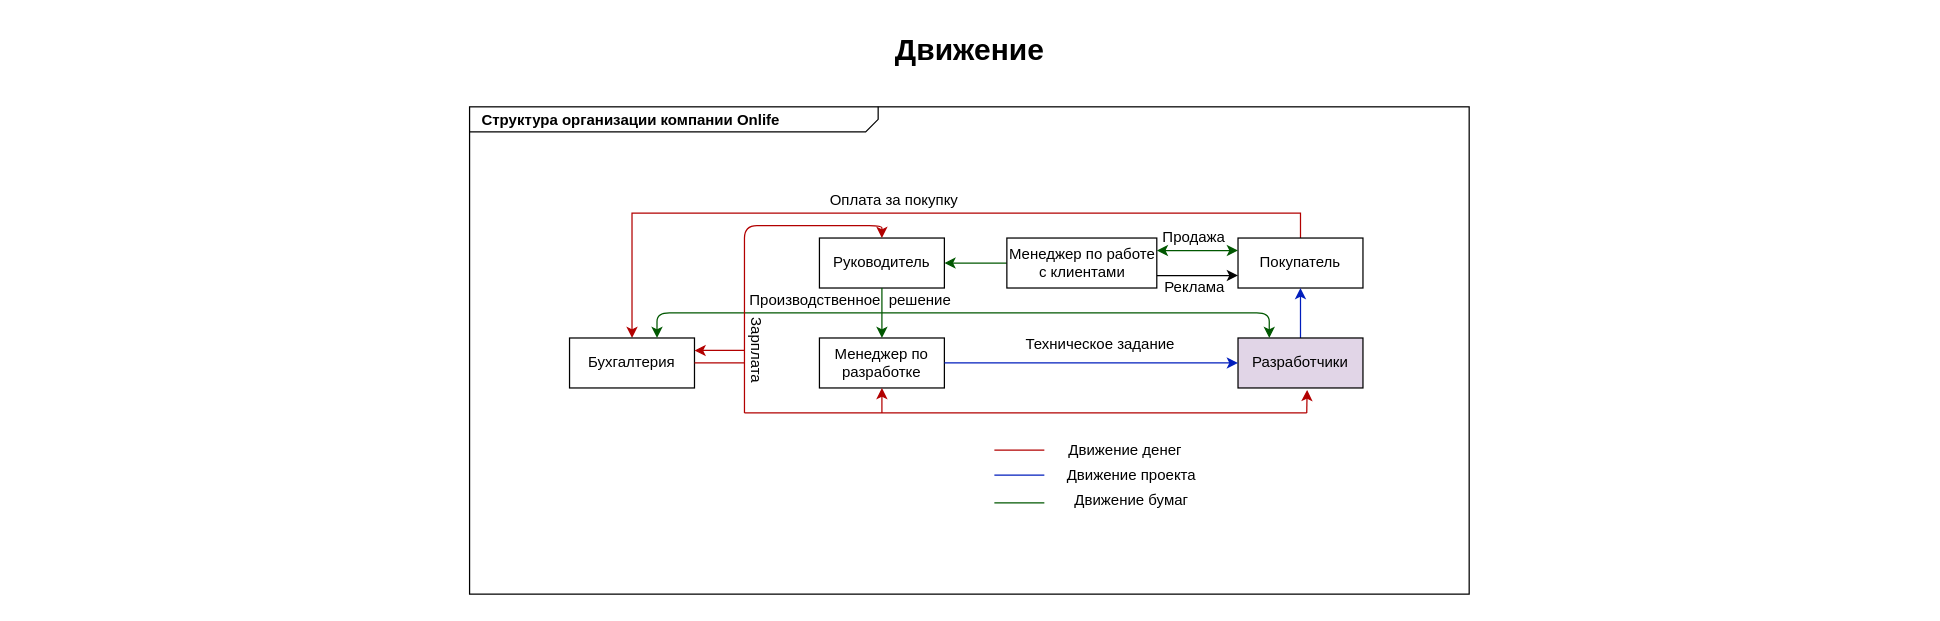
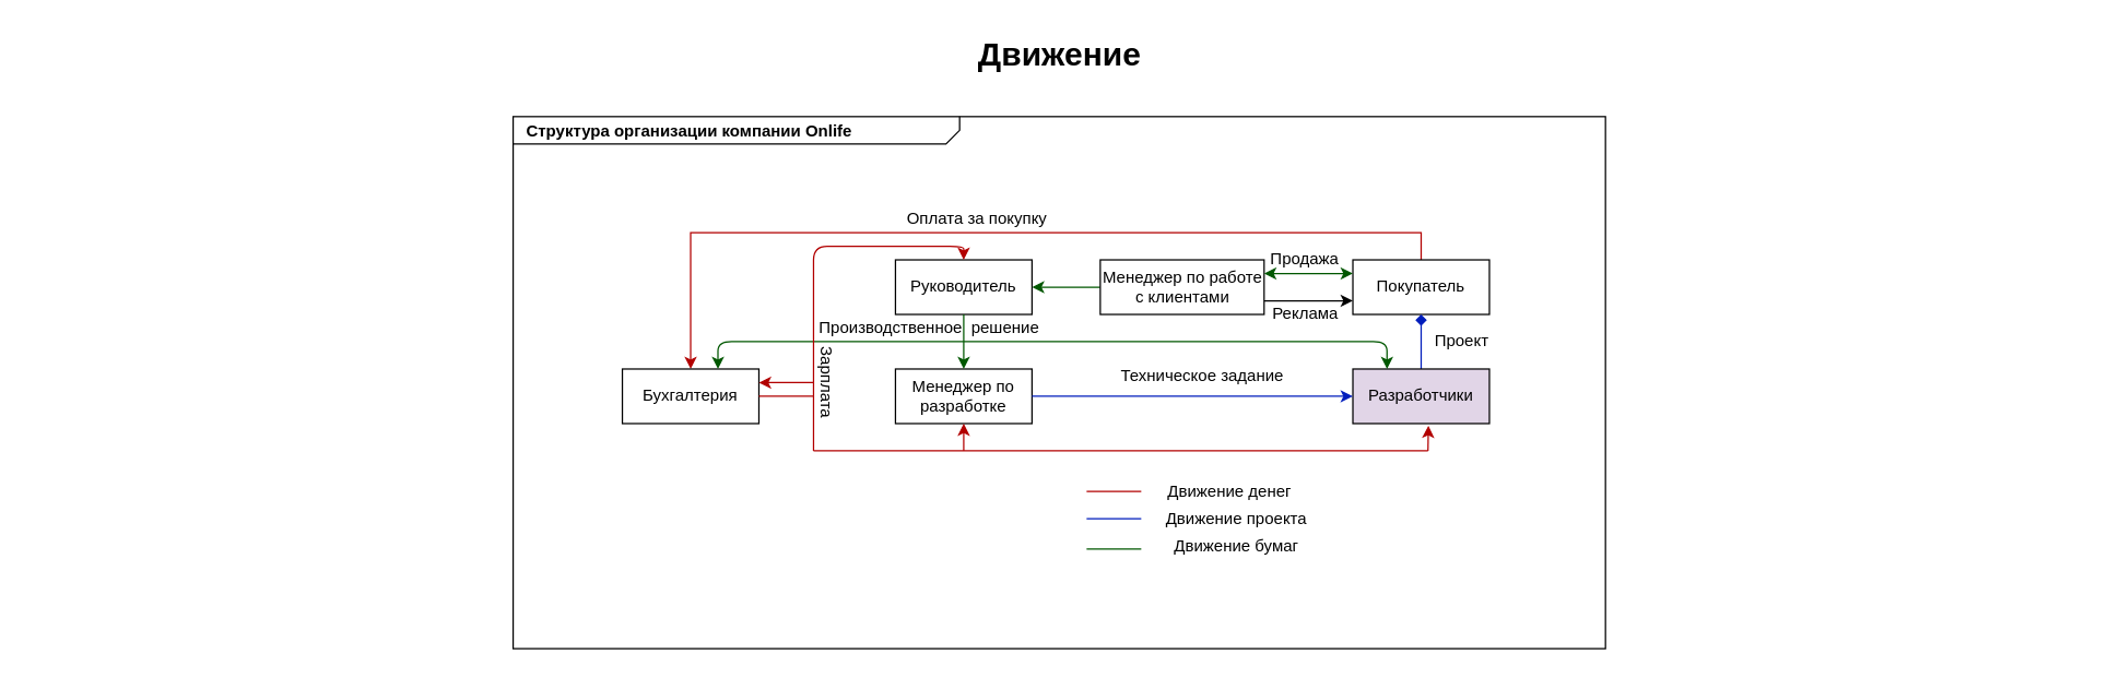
- <mxCell id="8" style="rounded=0;orthogonalLoop=1;jettySize=auto;html=1;entryX=0.5;entryY=1;entryDx=0;entryDy=0;fillColor=#0050ef;strokeColor=#001DBC;" edge="1" parent="1" source="9" target="6"><mxGeometry relative="1" as="geometry" /></mxCell>
+ <mxCell id="8" style="rounded=0;orthogonalLoop=1;jettySize=auto;html=1;entryX=0.5;entryY=1;entryDx=0;entryDy=0;fillColor=#0050ef;strokeColor=#001DBC;endArrow=diamond;" edge="1" parent="1" source="9" target="6"><mxGeometry relative="1" as="geometry" /></mxCell>
+ <mxCell id="12" value="Проект" style="text;html=1;strokeColor=none;fillColor=none;align=center;verticalAlign=middle;whiteSpace=wrap;rounded=0;" vertex="1" parent="1"><mxGeometry x="1050" y="240" width="40" height="20" as="geometry" /></mxCell>
